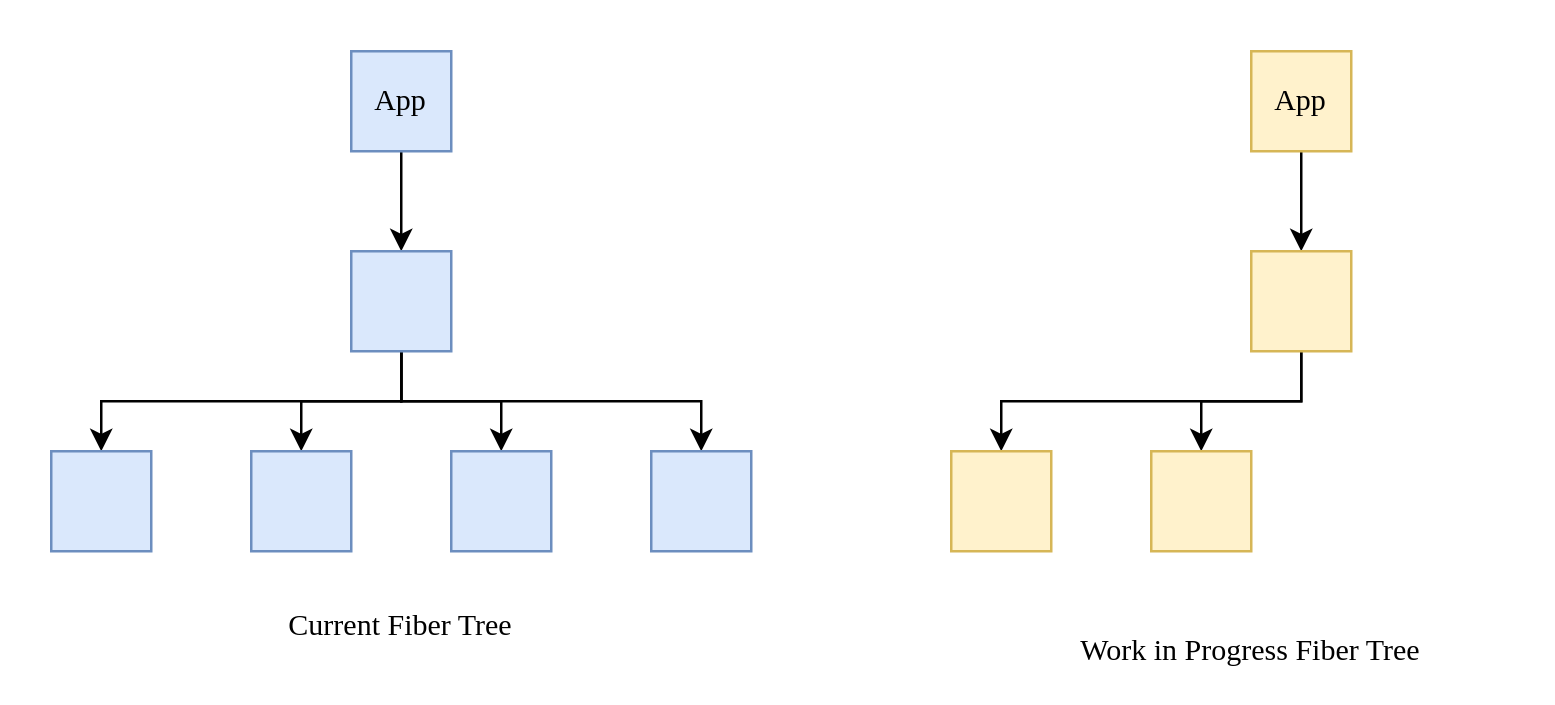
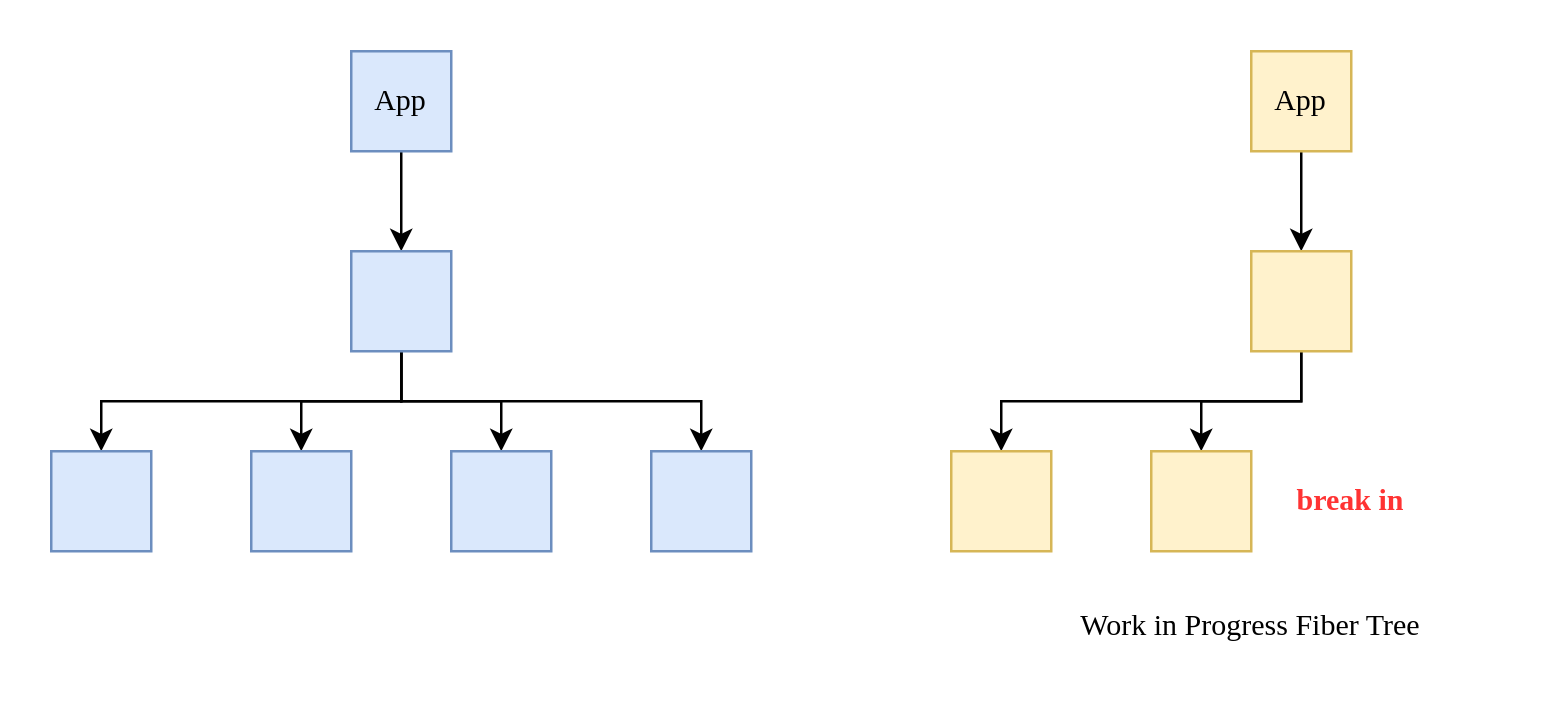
+ <mxCell id="22" value="&lt;b&gt;break in&lt;/b&gt;" style="text;html=1;strokeColor=none;fillColor=none;align=center;verticalAlign=middle;whiteSpace=wrap;rounded=0;fontColor=#FF3333;fontFamily=Comic Sans MS;" parent="1" vertex="1"><mxGeometry x="500" y="190" width="80" height="20" as="geometry" /></mxCell>
- <mxCell id="20" value="Current Fiber Tree" style="text;html=1;strokeColor=none;fillColor=none;align=center;verticalAlign=middle;whiteSpace=wrap;rounded=0;fontFamily=Comic Sans MS;" parent="1" vertex="1"><mxGeometry x="100" y="240" width="120" height="20" as="geometry" /></mxCell>
- <mxCell id="21" value="Work in Progress Fiber Tree" style="text;html=1;strokeColor=none;fillColor=none;align=center;verticalAlign=middle;whiteSpace=wrap;rounded=0;fontFamily=Comic Sans MS;" parent="1" vertex="1"><mxGeometry x="400" y="250" width="200" height="20" as="geometry" /></mxCell>
+ <mxCell id="21" value="Work in Progress Fiber Tree" style="text;html=1;strokeColor=none;fillColor=none;align=center;verticalAlign=middle;whiteSpace=wrap;rounded=0;fontFamily=Comic Sans MS;" parent="1" vertex="1"><mxGeometry x="400" y="240" width="200" height="20" as="geometry" /></mxCell>
